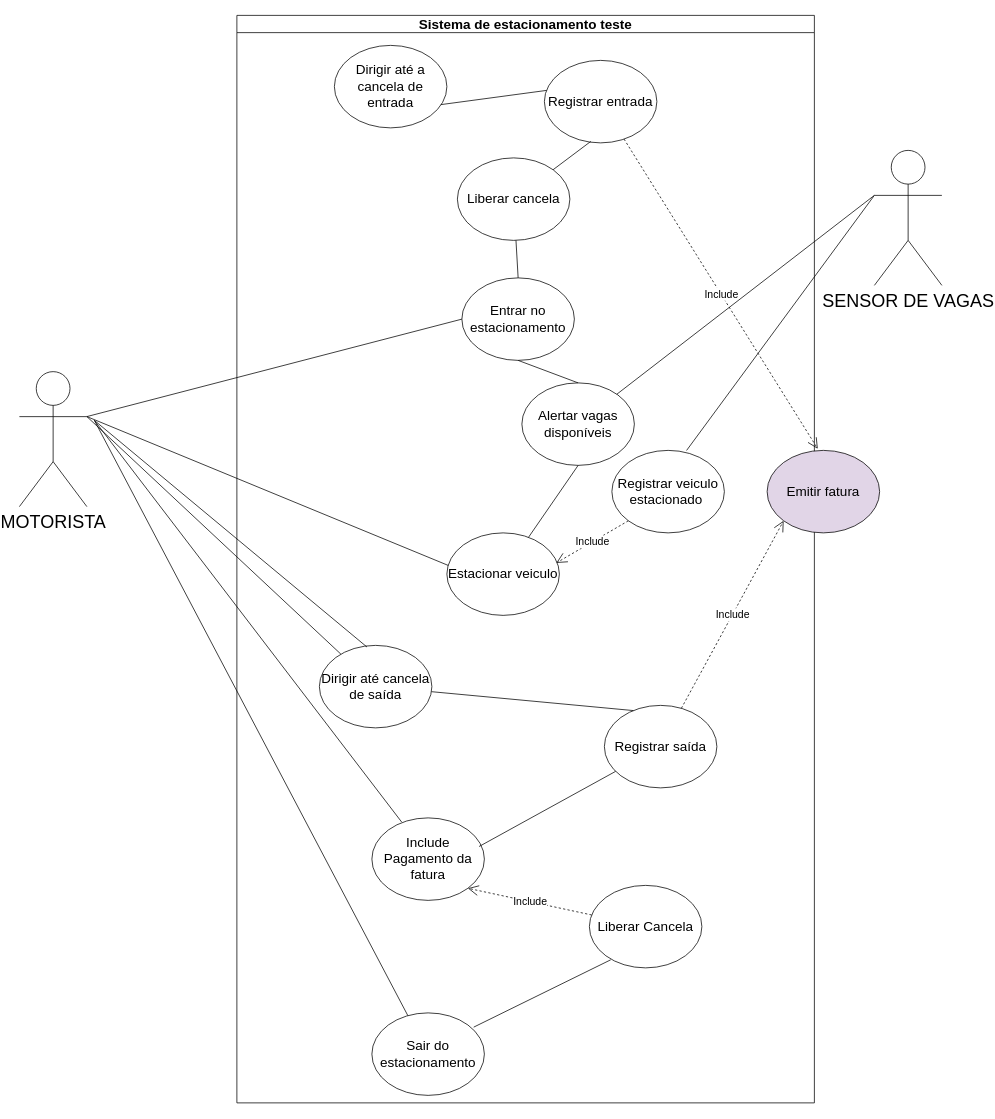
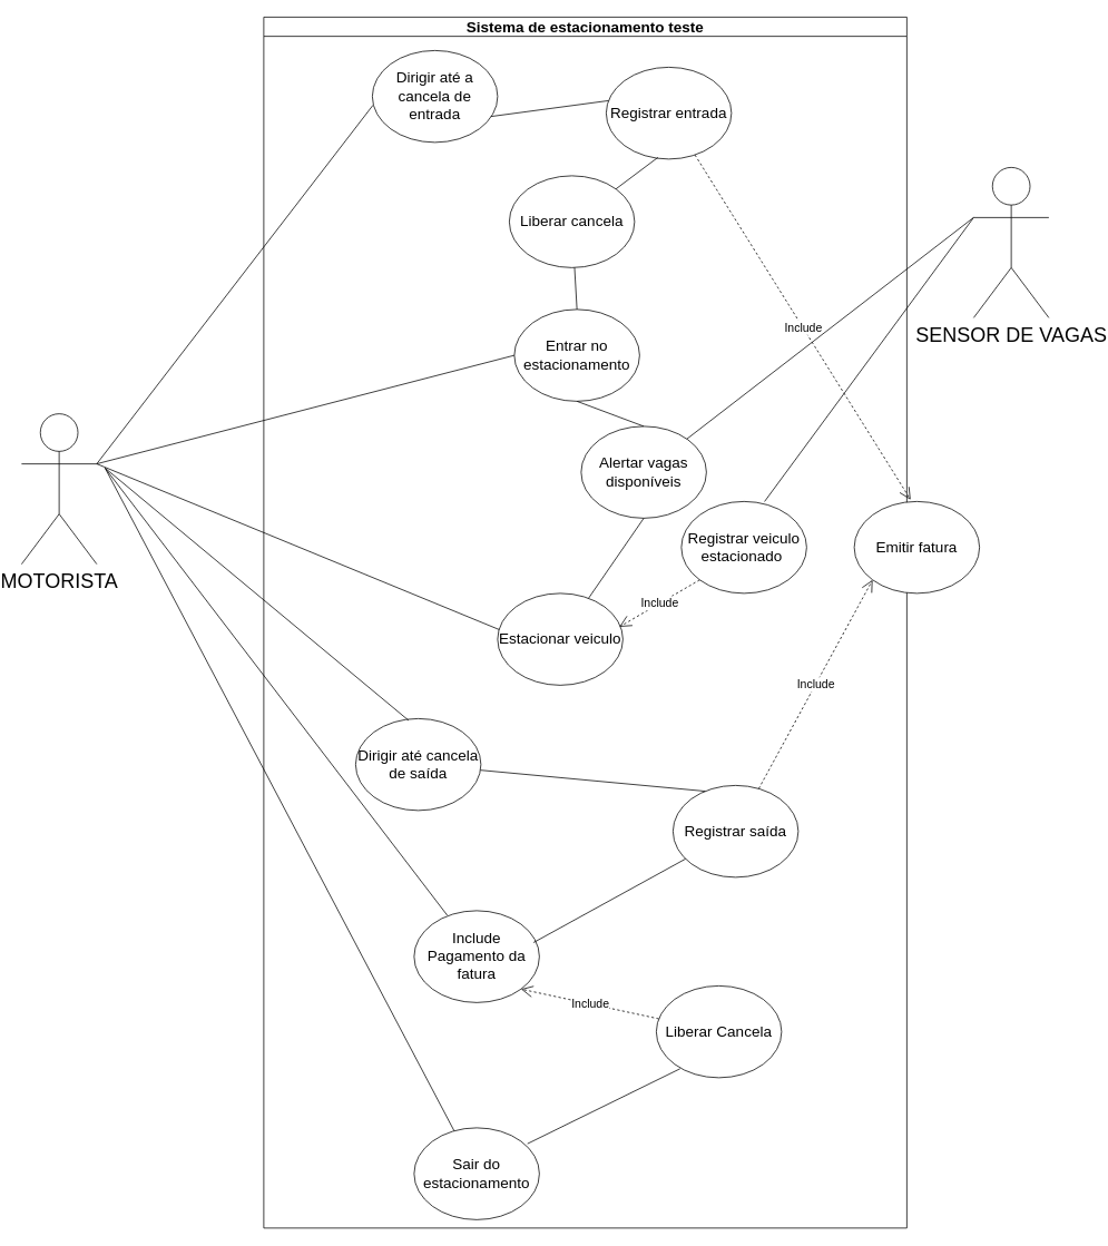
- <mxCell id="28" value="&lt;font style=&quot;font-size: 18px;&quot;&gt;Emitir fatura&lt;/font&gt;" style="ellipse;whiteSpace=wrap;html=1;fillColor=#e1d5e7;" vertex="1" parent="1"><mxGeometry x="1017" y="600" width="150" height="110" as="geometry" /></mxCell>
+ <mxCell id="28" value="&lt;font style=&quot;font-size: 18px;&quot;&gt;Emitir fatura&lt;/font&gt;" style="ellipse;whiteSpace=wrap;html=1;" vertex="1" parent="1"><mxGeometry x="1017" y="600" width="150" height="110" as="geometry" /></mxCell>
- <mxCell id="24" value="" style="endArrow=none;html=1;rounded=0;exitX=1;exitY=0.333;exitDx=0;exitDy=0;exitPerimeter=0;" edge="1" parent="1" source="13" target="3"><mxGeometry width="50" height="50" relative="1" as="geometry"><mxPoint x="530" y="470" as="sourcePoint" /><mxPoint x="460" y="190" as="targetPoint" /></mxGeometry></mxCell>
+ <mxCell id="24" value="" style="endArrow=none;html=1;rounded=0;exitX=1;exitY=0.333;exitDx=0;exitDy=0;exitPerimeter=0;entryX=0.005;entryY=0.595;entryDx=0;entryDy=0;entryPerimeter=0;" edge="1" parent="1" source="13" target="14"><mxGeometry width="50" height="50" relative="1" as="geometry"><mxPoint x="530" y="470" as="sourcePoint" /><mxPoint x="460" y="190" as="targetPoint" /></mxGeometry></mxCell>
